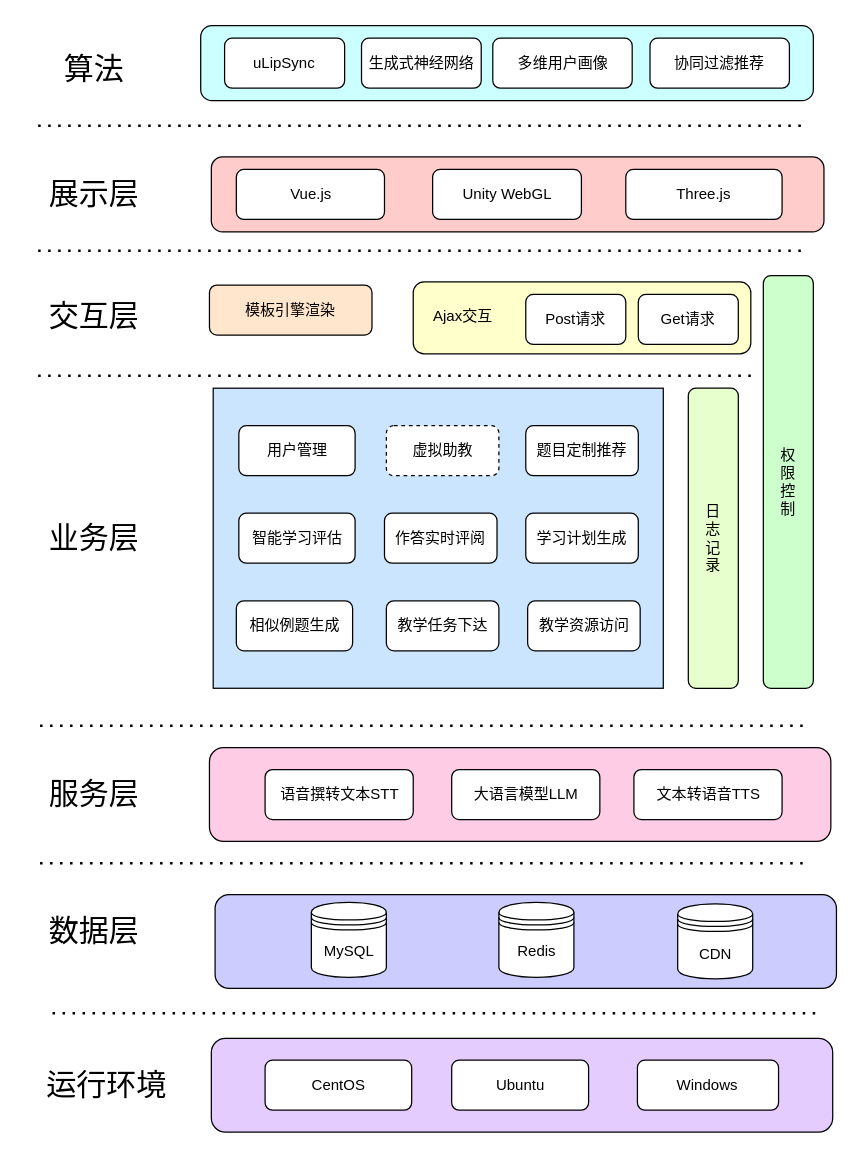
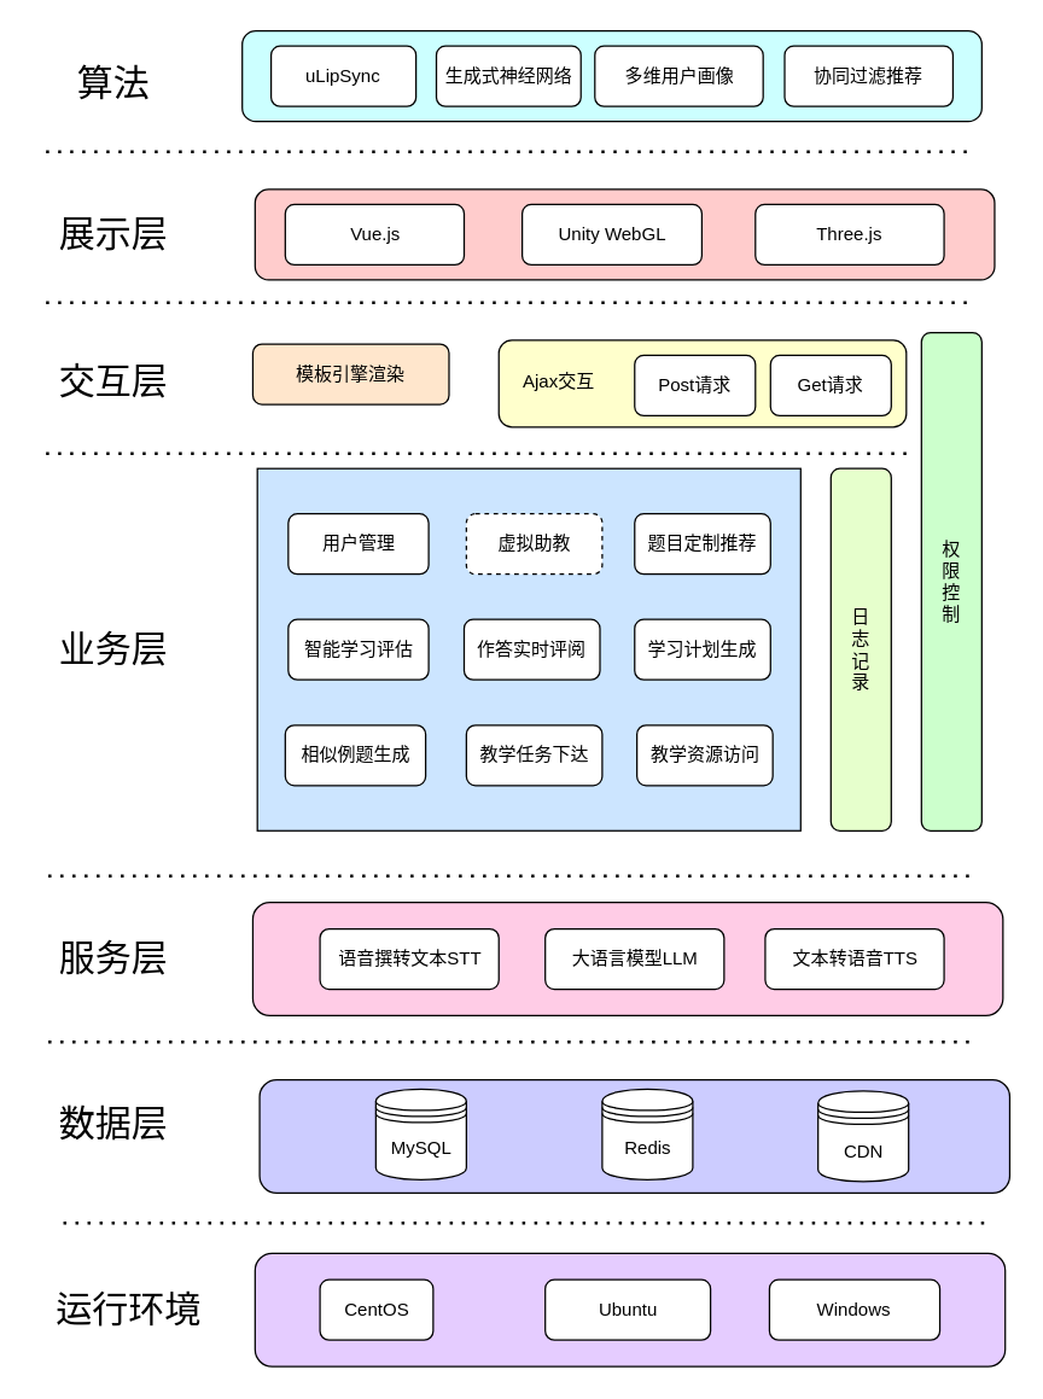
- <mxCell id="50" value="CentOS" style="rounded=1;whiteSpace=wrap;html=1;" vertex="1" parent="1"><mxGeometry x="211.5" y="847.5" width="117.25" height="40" as="geometry" /></mxCell>
+ <mxCell id="50" value="CentOS" style="rounded=1;whiteSpace=wrap;html=1;" vertex="1" parent="1"><mxGeometry x="211.5" y="847.5" width="75" height="40" as="geometry" /></mxCell>
